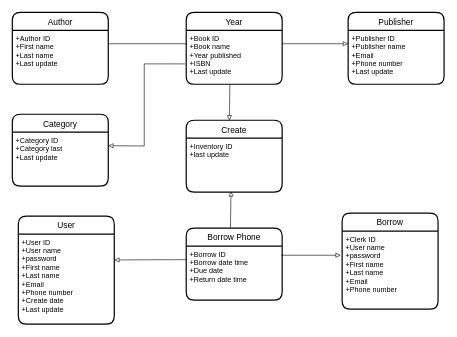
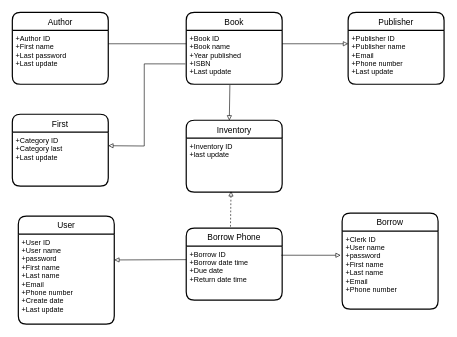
- <mxCell id="4" value="Year" style="swimlane;childLayout=stackLayout;horizontal=1;startSize=30;horizontalStack=0;rounded=1;fontSize=14;fontStyle=0;strokeWidth=2;resizeParent=0;resizeLast=1;shadow=0;dashed=0;align=center;" parent="1" vertex="1"><mxGeometry x="310" y="20" width="160" height="120" as="geometry" /></mxCell>
+ <mxCell id="4" value="Book" style="swimlane;childLayout=stackLayout;horizontal=1;startSize=30;horizontalStack=0;rounded=1;fontSize=14;fontStyle=0;strokeWidth=2;resizeParent=0;resizeLast=1;shadow=0;dashed=0;align=center;" parent="1" vertex="1"><mxGeometry x="310" y="20" width="160" height="120" as="geometry" /></mxCell>
- <mxCell id="3" value="+Author ID&#10;+First name&#10;+Last name&#10;+Last update" style="align=left;strokeColor=none;fillColor=none;spacingLeft=4;fontSize=12;verticalAlign=top;resizable=0;rotatable=0;part=1;" parent="2" vertex="1"><mxGeometry y="30" width="160" height="90" as="geometry" /></mxCell>
+ <mxCell id="3" value="+Author ID&#10;+First name&#10;+Last password&#10;+Last update" style="align=left;strokeColor=none;fillColor=none;spacingLeft=4;fontSize=12;verticalAlign=top;resizable=0;rotatable=0;part=1;" parent="2" vertex="1"><mxGeometry y="30" width="160" height="90" as="geometry" /></mxCell>
- <mxCell id="6" value="Category" style="swimlane;childLayout=stackLayout;horizontal=1;startSize=30;horizontalStack=0;rounded=1;fontSize=14;fontStyle=0;strokeWidth=2;resizeParent=0;resizeLast=1;shadow=0;dashed=0;align=center;" parent="1" vertex="1"><mxGeometry x="20" y="190" width="160" height="120" as="geometry" /></mxCell>
+ <mxCell id="6" value="First" style="swimlane;childLayout=stackLayout;horizontal=1;startSize=30;horizontalStack=0;rounded=1;fontSize=14;fontStyle=0;strokeWidth=2;resizeParent=0;resizeLast=1;shadow=0;dashed=0;align=center;" parent="1" vertex="1"><mxGeometry x="20" y="190" width="160" height="120" as="geometry" /></mxCell>
- <mxCell id="18" value="Create" style="swimlane;childLayout=stackLayout;horizontal=1;startSize=30;horizontalStack=0;rounded=1;fontSize=14;fontStyle=0;strokeWidth=2;resizeParent=0;resizeLast=1;shadow=0;dashed=0;align=center;" vertex="1" parent="1"><mxGeometry x="310" y="200" width="160" height="120" as="geometry" /></mxCell>
+ <mxCell id="18" value="Inventory" style="swimlane;childLayout=stackLayout;horizontal=1;startSize=30;horizontalStack=0;rounded=1;fontSize=14;fontStyle=0;strokeWidth=2;resizeParent=0;resizeLast=1;shadow=0;dashed=0;align=center;" vertex="1" parent="1"><mxGeometry x="310" y="200" width="160" height="120" as="geometry" /></mxCell>
- <mxCell id="22" value="" style="endArrow=none;html=1;rounded=0;exitX=0.467;exitY=0.983;exitDx=0;exitDy=0;entryX=0.461;entryY=-0.005;entryDx=0;entryDy=0;entryPerimeter=0;exitPerimeter=0;startArrow=block;startFill=0;" edge="1" parent="1" source="19" target="14"><mxGeometry relative="1" as="geometry"><mxPoint x="330" y="290" as="sourcePoint" /><mxPoint x="490" y="290" as="targetPoint" /></mxGeometry></mxCell>
+ <mxCell id="22" value="" style="endArrow=none;html=1;rounded=0;exitX=0.467;exitY=0.983;exitDx=0;exitDy=0;entryX=0.461;entryY=-0.005;entryDx=0;entryDy=0;entryPerimeter=0;exitPerimeter=0;startArrow=block;startFill=0;dashed=1;" edge="1" parent="1" source="19" target="14"><mxGeometry relative="1" as="geometry"><mxPoint x="330" y="290" as="sourcePoint" /><mxPoint x="490" y="290" as="targetPoint" /></mxGeometry></mxCell>
